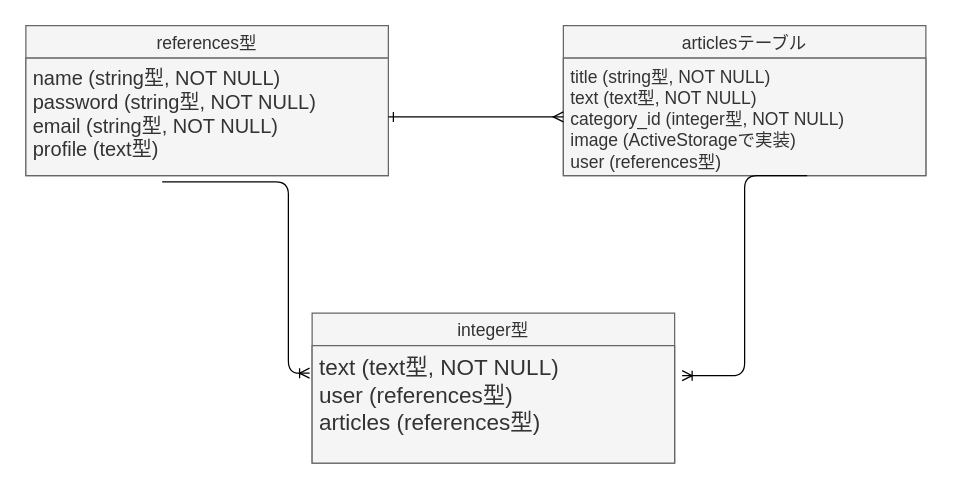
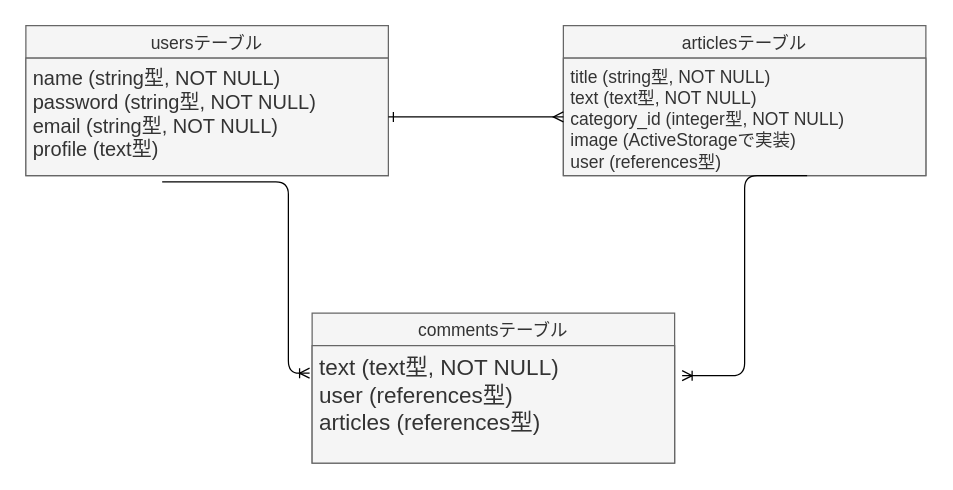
- <mxCell id="2" value="references型" style="swimlane;fontStyle=0;childLayout=stackLayout;horizontal=1;startSize=26;horizontalStack=0;resizeParent=1;resizeParentMax=0;resizeLast=0;collapsible=1;marginBottom=0;align=center;fontSize=14;fillColor=#f5f5f5;strokeColor=#666666;fontColor=#333333;" vertex="1" parent="1"><mxGeometry x="20" y="20" width="290" height="120" as="geometry" /></mxCell>
+ <mxCell id="2" value="usersテーブル" style="swimlane;fontStyle=0;childLayout=stackLayout;horizontal=1;startSize=26;horizontalStack=0;resizeParent=1;resizeParentMax=0;resizeLast=0;collapsible=1;marginBottom=0;align=center;fontSize=14;fillColor=#f5f5f5;strokeColor=#666666;fontColor=#333333;" vertex="1" parent="1"><mxGeometry x="20" y="20" width="290" height="120" as="geometry" /></mxCell>
- <mxCell id="6" value="integer型" style="swimlane;fontStyle=0;childLayout=stackLayout;horizontal=1;startSize=26;horizontalStack=0;resizeParent=1;resizeParentMax=0;resizeLast=0;collapsible=1;marginBottom=0;align=center;fontSize=14;fillColor=#f5f5f5;strokeColor=#666666;fontColor=#333333;" vertex="1" parent="1"><mxGeometry x="249" y="250" width="290" height="120" as="geometry" /></mxCell>
+ <mxCell id="6" value="commentsテーブル" style="swimlane;fontStyle=0;childLayout=stackLayout;horizontal=1;startSize=26;horizontalStack=0;resizeParent=1;resizeParentMax=0;resizeLast=0;collapsible=1;marginBottom=0;align=center;fontSize=14;fillColor=#f5f5f5;strokeColor=#666666;fontColor=#333333;" vertex="1" parent="1"><mxGeometry x="249" y="250" width="290" height="120" as="geometry" /></mxCell>
